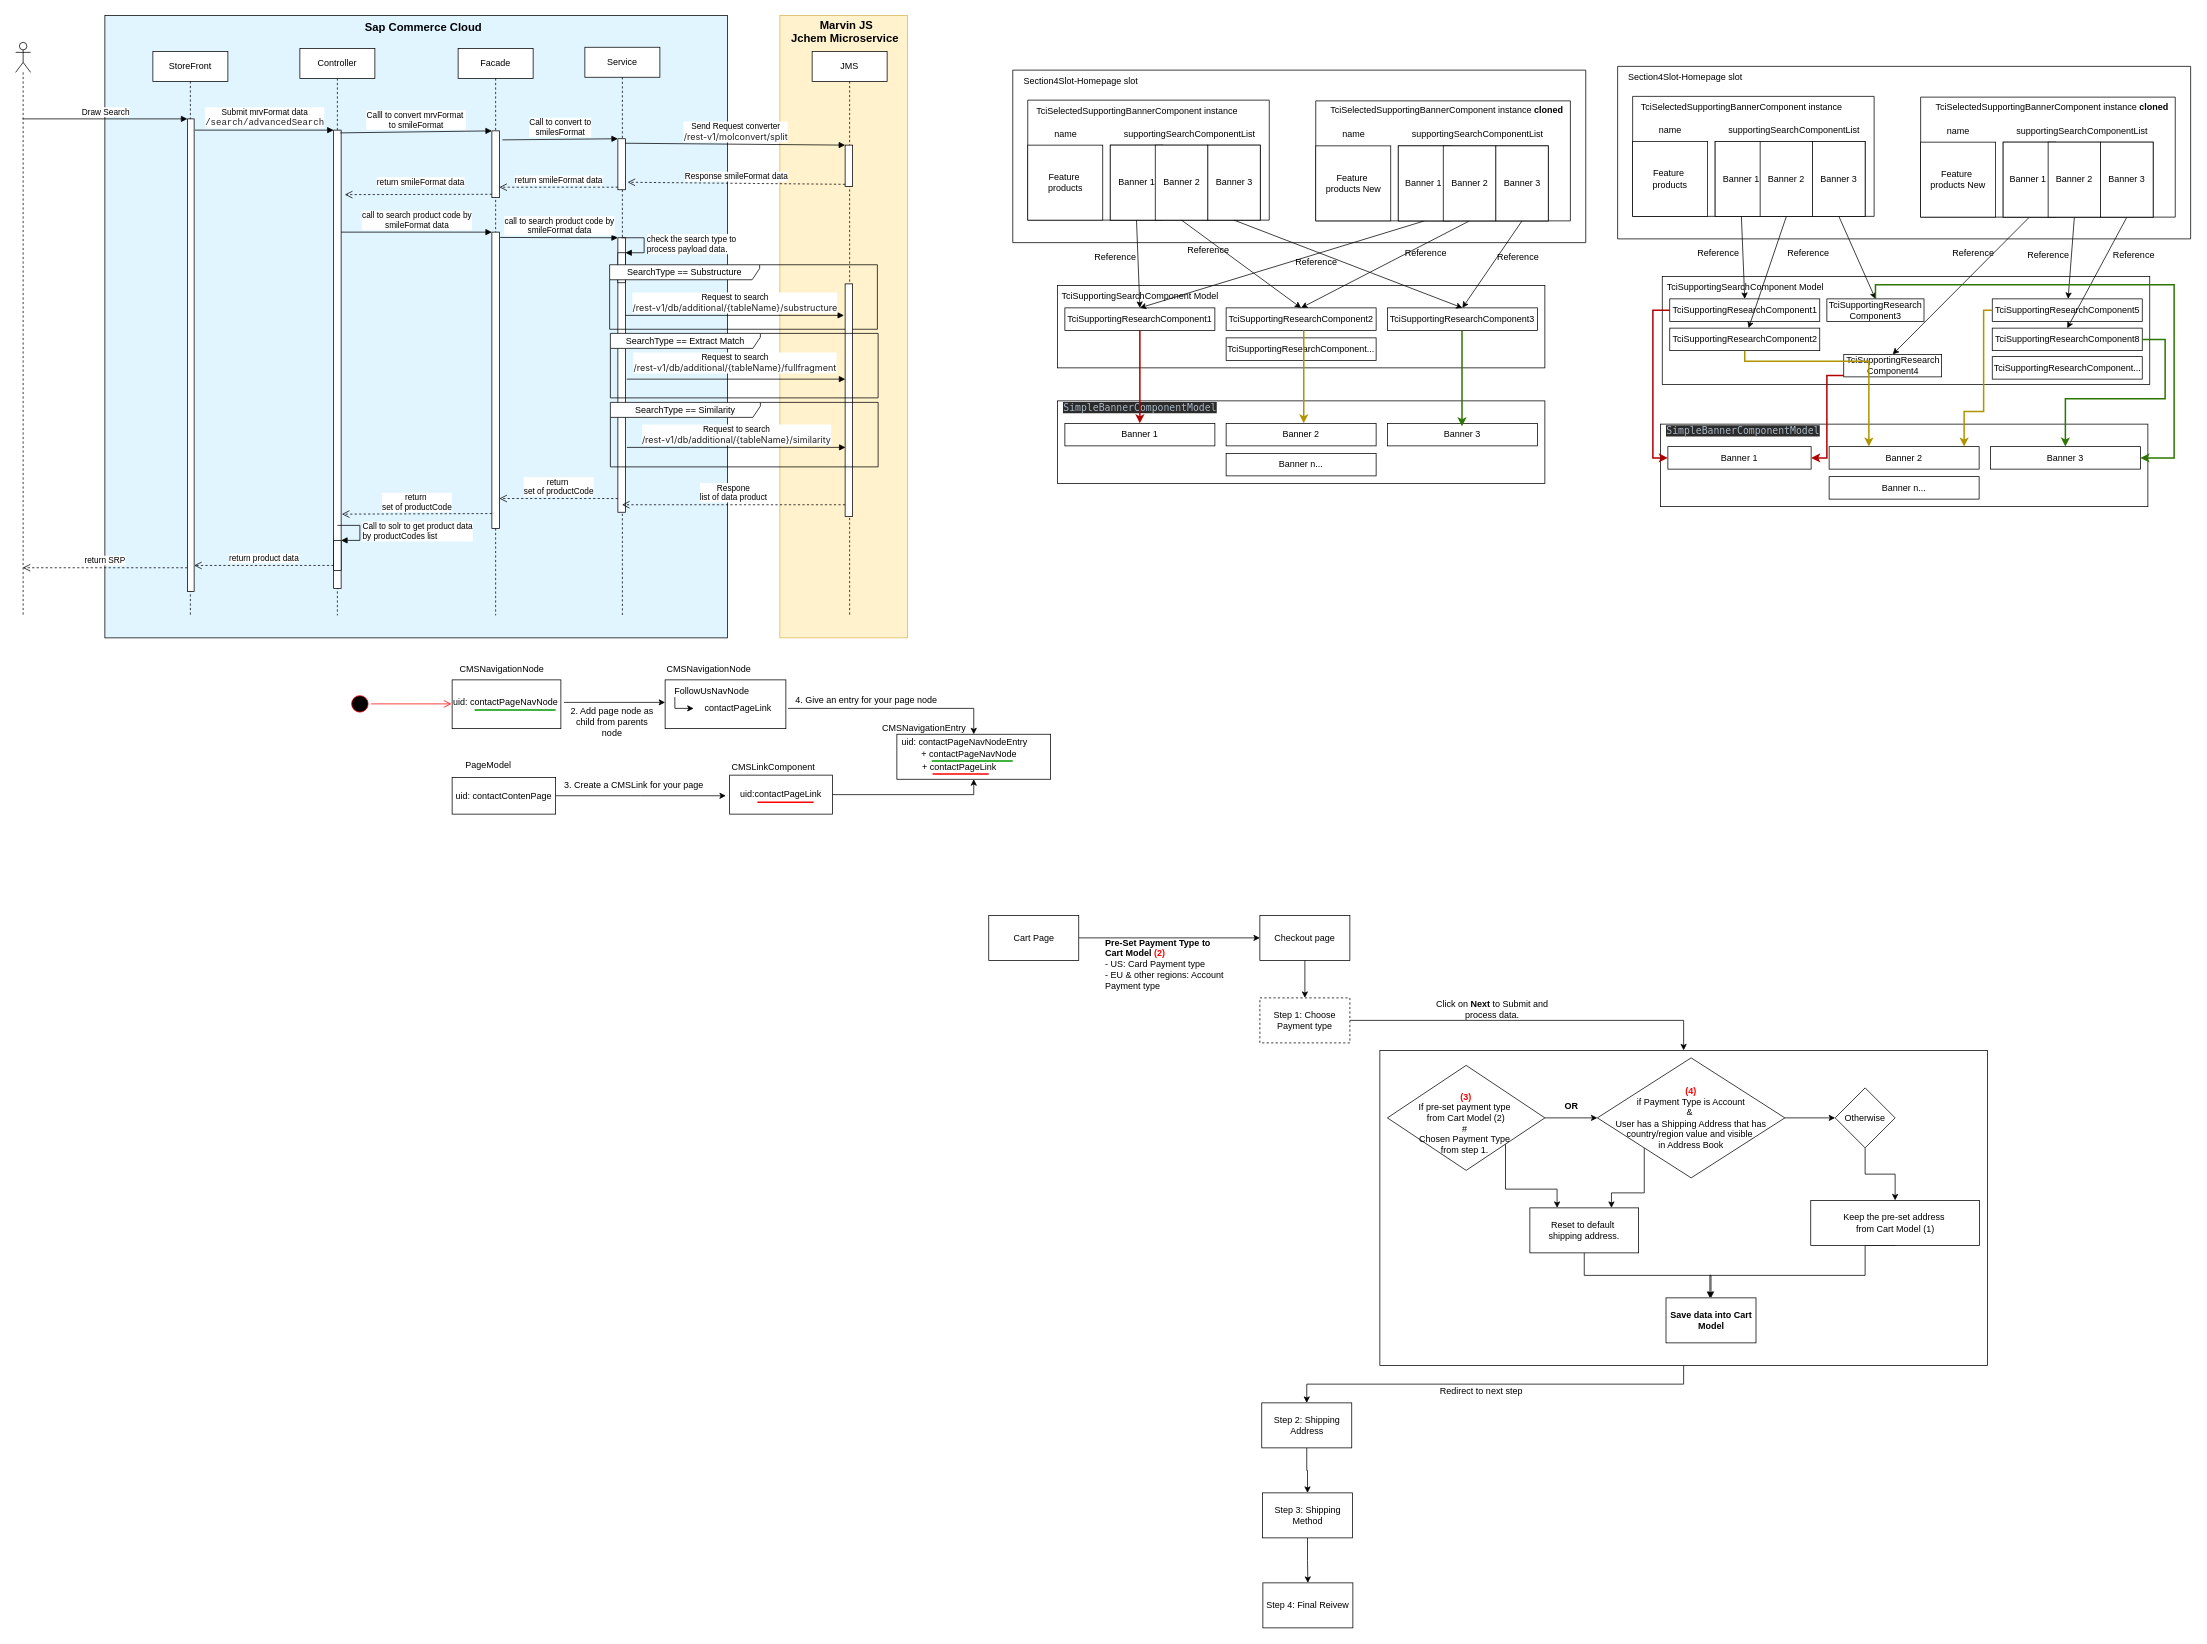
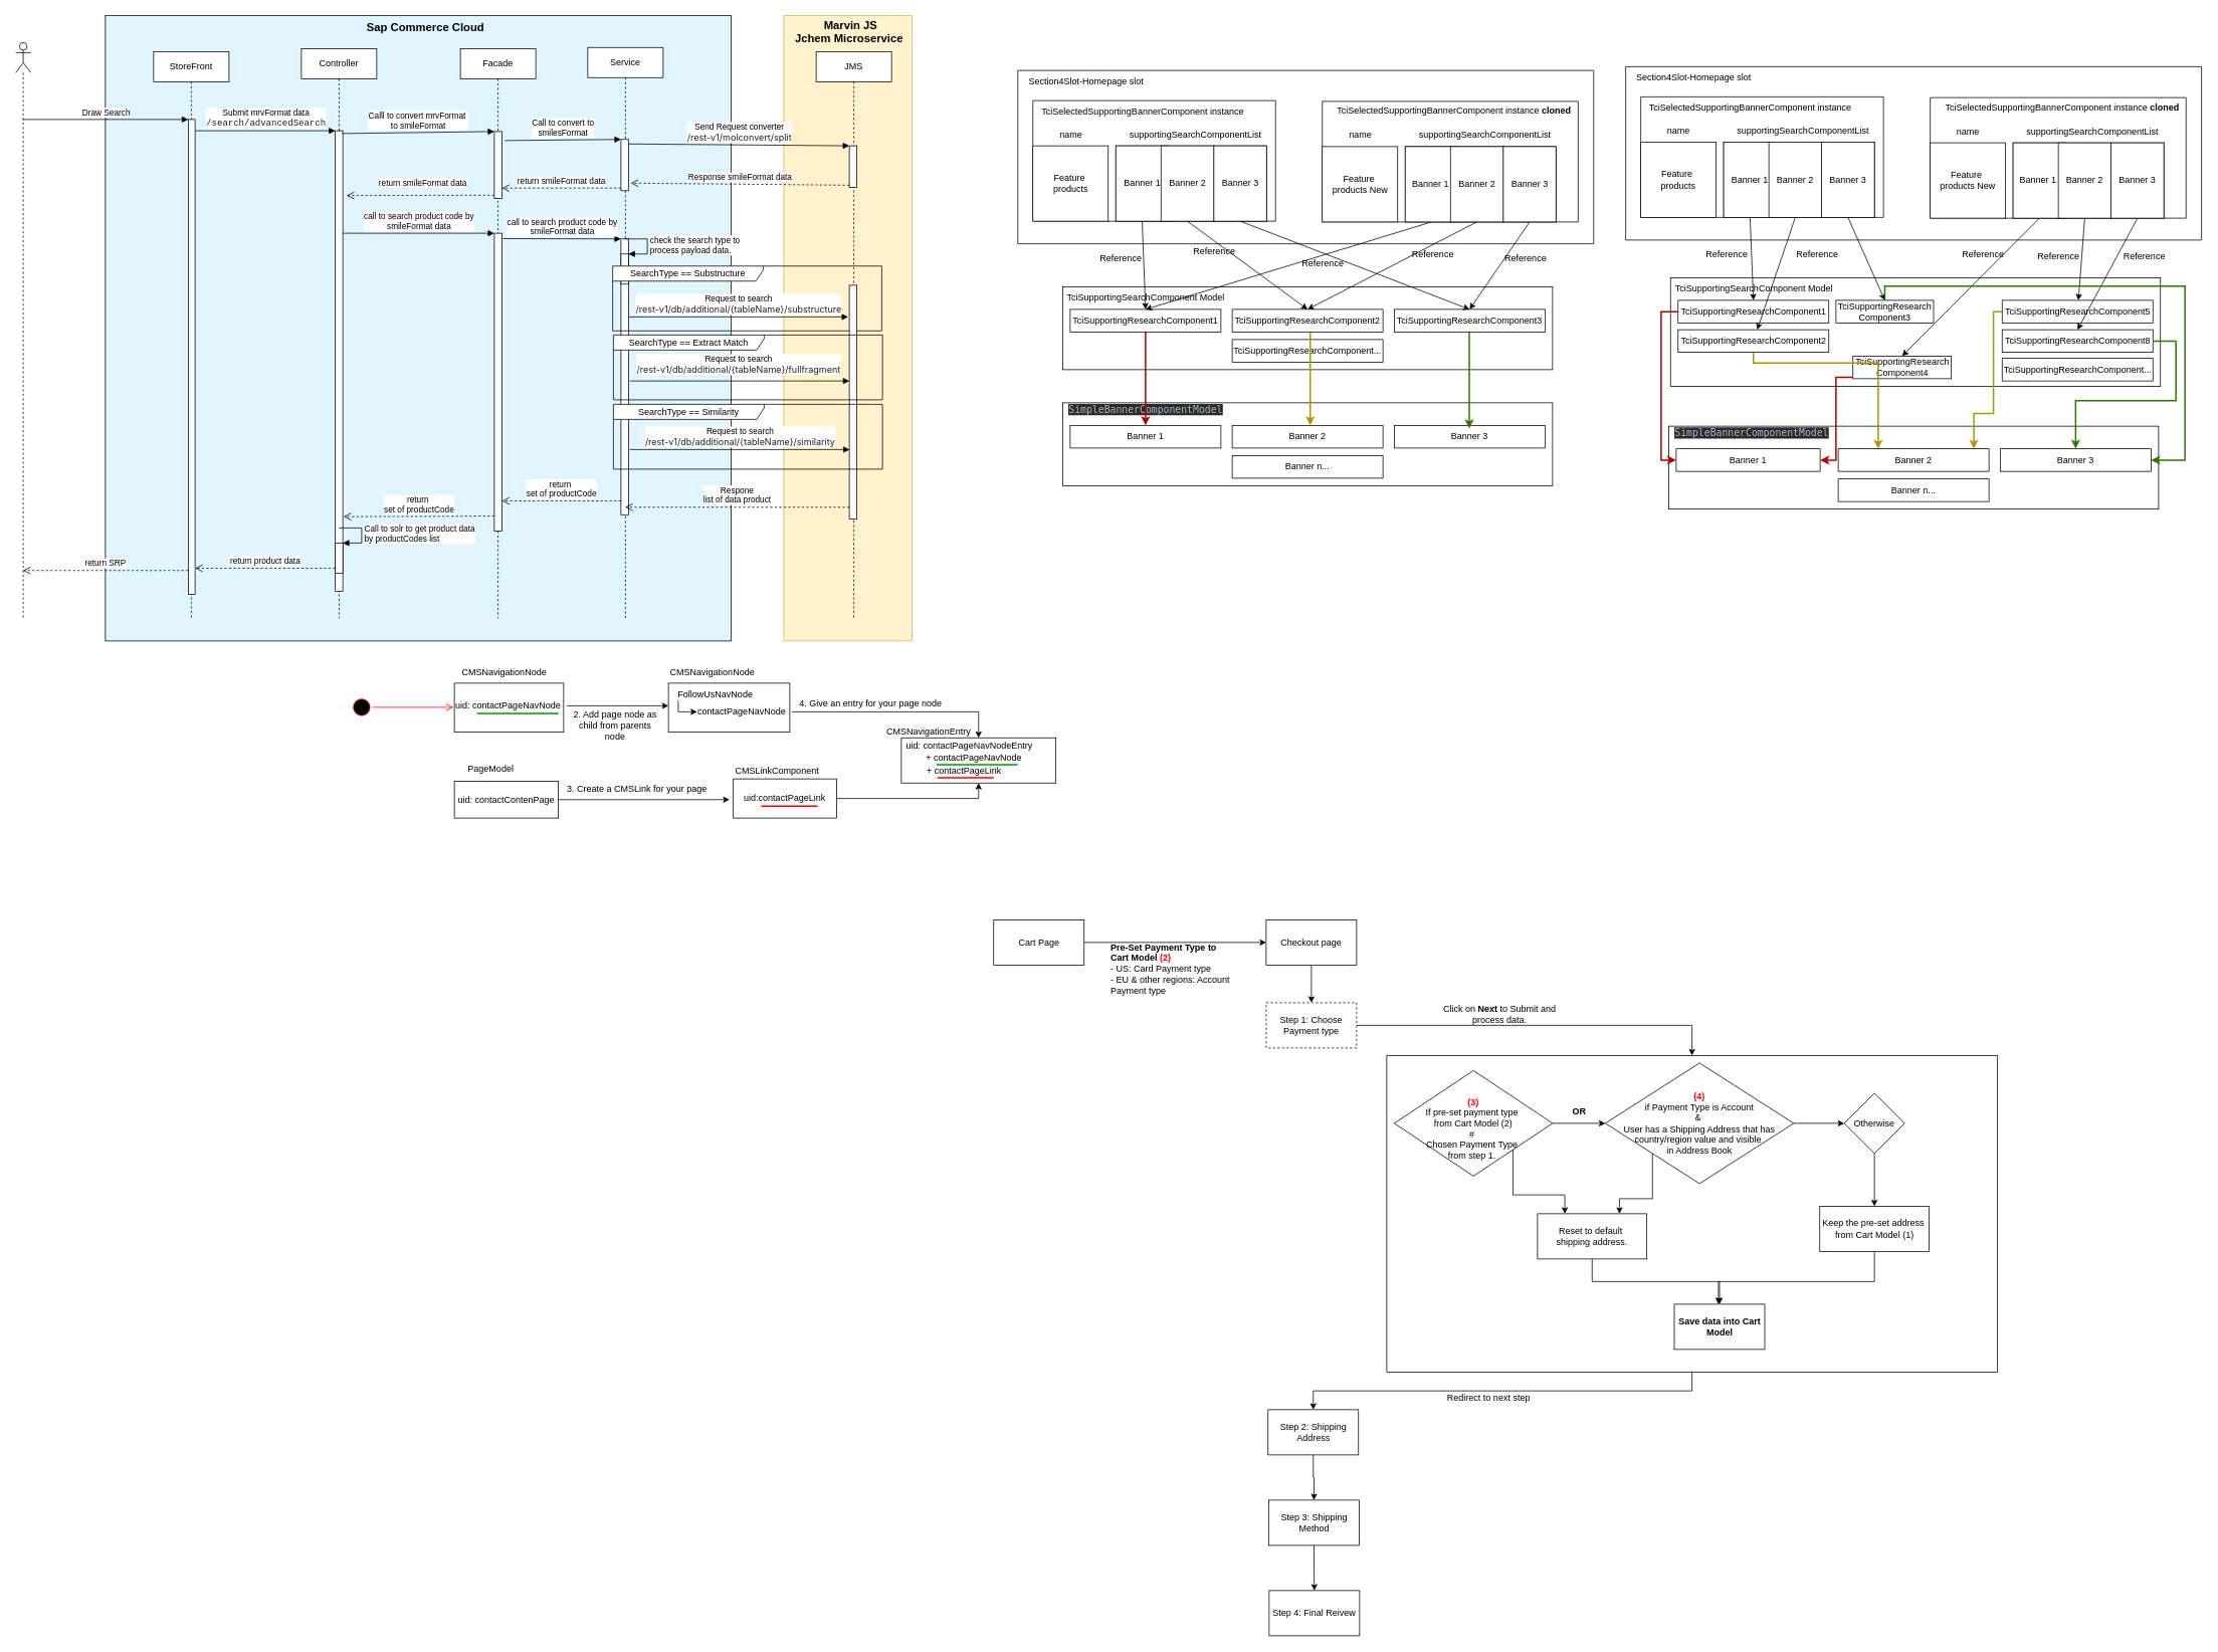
- <mxCell id="51" value="contactPageLink" style="text;html=1;align=center;verticalAlign=middle;resizable=0;points=[];autosize=1;strokeColor=none;fillColor=none;" parent="1" vertex="1"><mxGeometry x="915" y="931" width="135" height="26" as="geometry" /></mxCell>
+ <mxCell id="51" value="contactPageNavNode" style="text;html=1;align=center;verticalAlign=middle;resizable=0;points=[];autosize=1;strokeColor=none;fillColor=none;" parent="1" vertex="1"><mxGeometry x="915" y="931" width="135" height="26" as="geometry" /></mxCell>
- <mxCell id="198" value="Keep the pre-set address&amp;nbsp;&lt;br&gt;from Cart Model (1)" style="rounded=0;whiteSpace=wrap;html=1;" vertex="1" parent="1"><mxGeometry x="2413.5" y="1600" width="225" height="60" as="geometry" /></mxCell>
+ <mxCell id="198" value="Keep the pre-set address&amp;nbsp;&lt;br&gt;from Cart Model (1)" style="rounded=0;whiteSpace=wrap;html=1;" vertex="1" parent="1"><mxGeometry x="2413.5" y="1600" width="145" height="60" as="geometry" /></mxCell>
